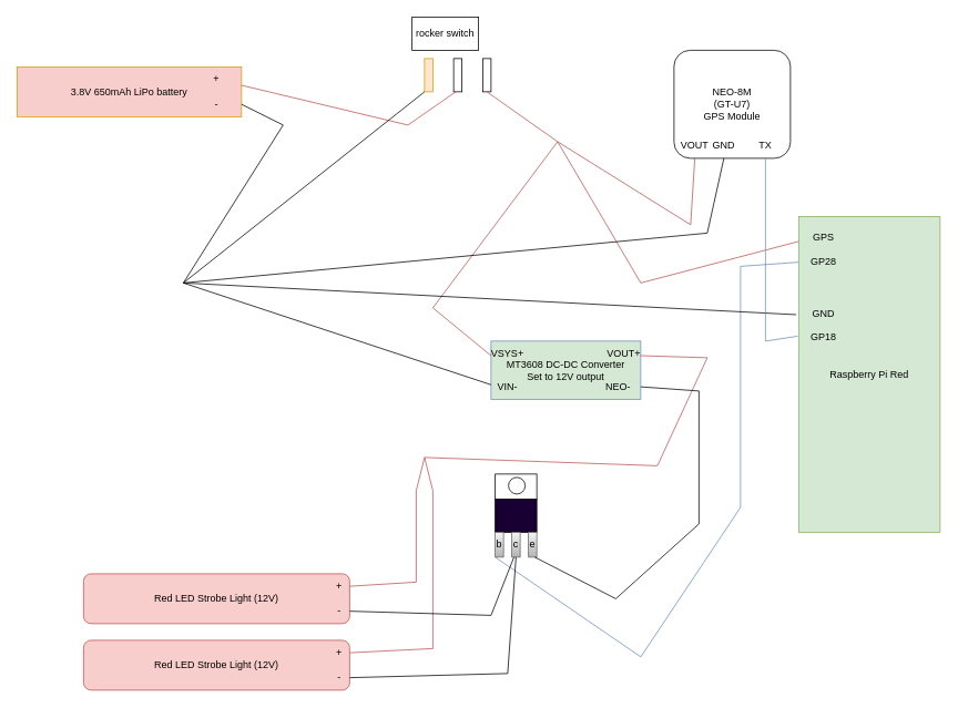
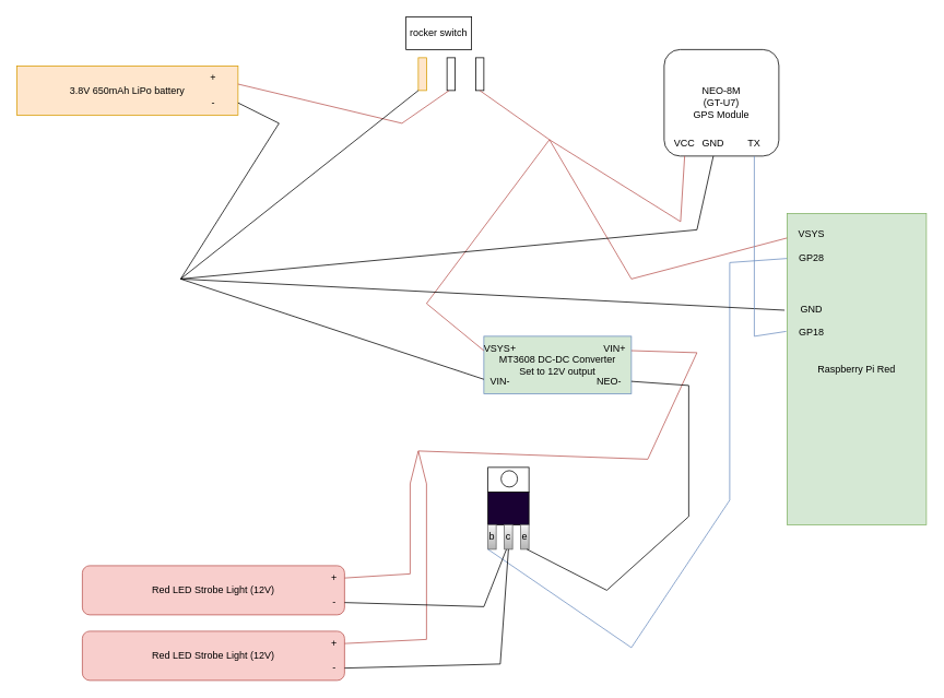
- <mxCell id="2" value="3.8V 650mAh LiPo battery" style="rounded=0;whiteSpace=wrap;html=1;fillColor=#f8cecc;strokeColor=#d79b00;" parent="1" vertex="1"><mxGeometry x="20" y="80" width="270" height="60" as="geometry" /></mxCell>
+ <mxCell id="2" value="3.8V 650mAh LiPo battery" style="rounded=0;whiteSpace=wrap;html=1;fillColor=#ffe6cc;strokeColor=#d79b00;" parent="1" vertex="1"><mxGeometry x="20" y="80" width="270" height="60" as="geometry" /></mxCell>
- <mxCell id="15" value="VOUT" style="text;html=1;strokeColor=none;fillColor=none;align=center;verticalAlign=middle;whiteSpace=wrap;rounded=0;" parent="1" vertex="1"><mxGeometry x="805" y="160" width="60" height="30" as="geometry" /></mxCell>
+ <mxCell id="15" value="VCC" style="text;html=1;strokeColor=none;fillColor=none;align=center;verticalAlign=middle;whiteSpace=wrap;rounded=0;" parent="1" vertex="1"><mxGeometry x="805" y="160" width="60" height="30" as="geometry" /></mxCell>
- <mxCell id="19" value="GPS" style="text;html=1;strokeColor=none;fillColor=none;align=center;verticalAlign=middle;whiteSpace=wrap;rounded=0;" parent="1" vertex="1"><mxGeometry x="960" y="270" width="60" height="30" as="geometry" /></mxCell>
+ <mxCell id="19" value="VSYS" style="text;html=1;strokeColor=none;fillColor=none;align=center;verticalAlign=middle;whiteSpace=wrap;rounded=0;" parent="1" vertex="1"><mxGeometry x="960" y="270" width="60" height="30" as="geometry" /></mxCell>
- <mxCell id="29" value="VOUT+" style="text;html=1;strokeColor=none;fillColor=none;align=center;verticalAlign=middle;whiteSpace=wrap;rounded=0;" parent="1" vertex="1"><mxGeometry x="720" y="410" width="60" height="30" as="geometry" /></mxCell>
+ <mxCell id="29" value="VIN+" style="text;html=1;strokeColor=none;fillColor=none;align=center;verticalAlign=middle;whiteSpace=wrap;rounded=0;" parent="1" vertex="1"><mxGeometry x="720" y="410" width="60" height="30" as="geometry" /></mxCell>
